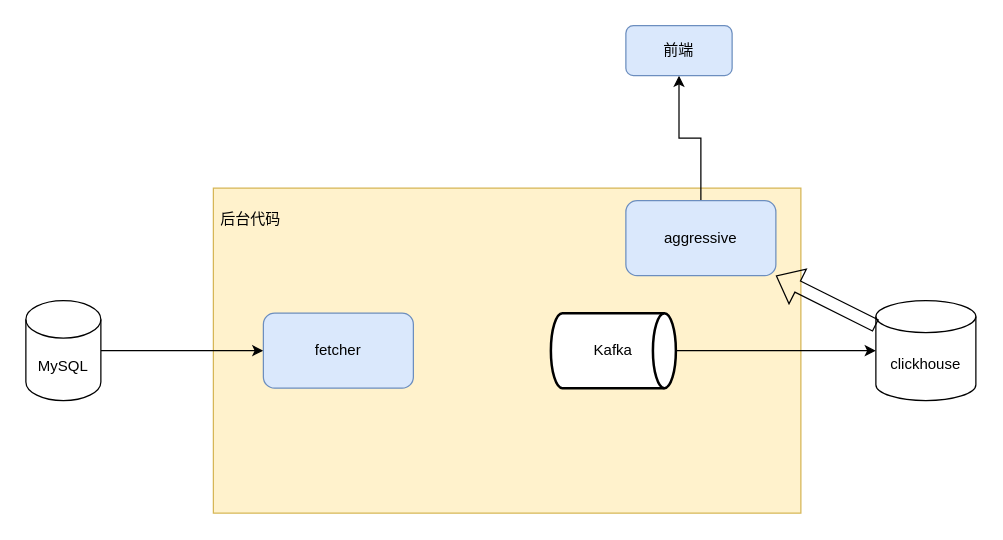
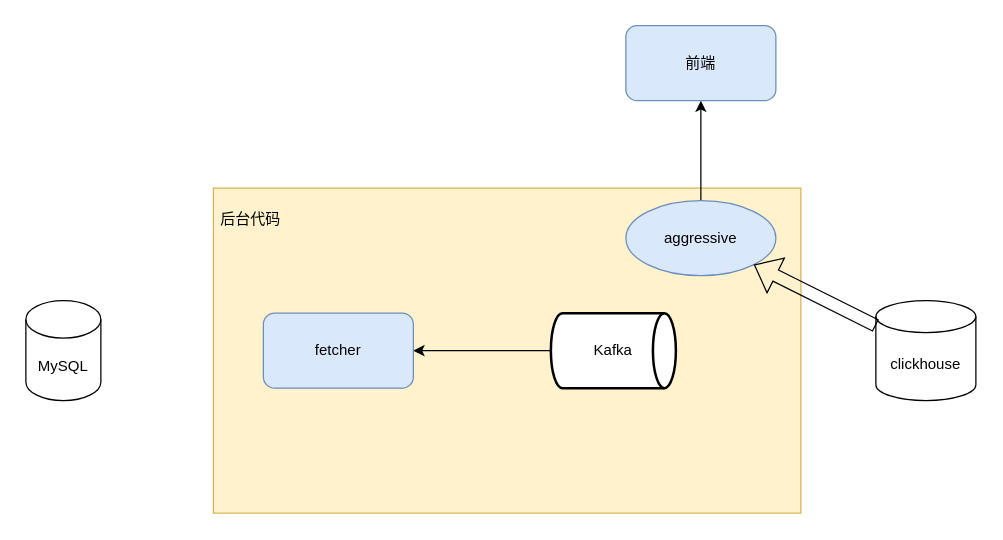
- <mxCell id="13" value="前端" style="rounded=1;whiteSpace=wrap;html=1;fillColor=#dae8fc;strokeColor=#6c8ebf;" vertex="1" parent="1"><mxGeometry x="500" y="20" width="85" height="40" as="geometry" /></mxCell>
+ <mxCell id="13" value="前端" style="rounded=1;whiteSpace=wrap;html=1;fillColor=#dae8fc;strokeColor=#6c8ebf;" vertex="1" parent="1"><mxGeometry x="500" width="120" height="60" as="geometry" y="20" /></mxCell>
- <mxCell id="11" value="aggressive" style="rounded=1;whiteSpace=wrap;html=1;fillColor=#dae8fc;strokeColor=#6c8ebf;" vertex="1" parent="1"><mxGeometry x="500" y="160" width="120" height="60" as="geometry" /></mxCell>
+ <mxCell id="11" value="aggressive" style="ellipse;whiteSpace=wrap;html=1;fillColor=#dae8fc;strokeColor=#6c8ebf;" vertex="1" parent="1"><mxGeometry x="500" y="160" width="120" height="60" as="geometry" /></mxCell>
- <mxCell id="3" style="edgeStyle=orthogonalEdgeStyle;rounded=0;orthogonalLoop=1;jettySize=auto;html=1;" edge="1" parent="1" source="4" target="7"><mxGeometry relative="1" as="geometry"><mxPoint x="220" y="280" as="targetPoint" /></mxGeometry></mxCell>
- <mxCell id="5" style="edgeStyle=orthogonalEdgeStyle;rounded=0;orthogonalLoop=1;jettySize=auto;html=1;" edge="1" parent="1" source="6" target="9"><mxGeometry relative="1" as="geometry" /></mxCell>
+ <mxCell id="5" style="edgeStyle=orthogonalEdgeStyle;rounded=0;orthogonalLoop=1;jettySize=auto;html=1;" edge="1" parent="1" source="6" target="7"><mxGeometry relative="1" as="geometry" /></mxCell>
